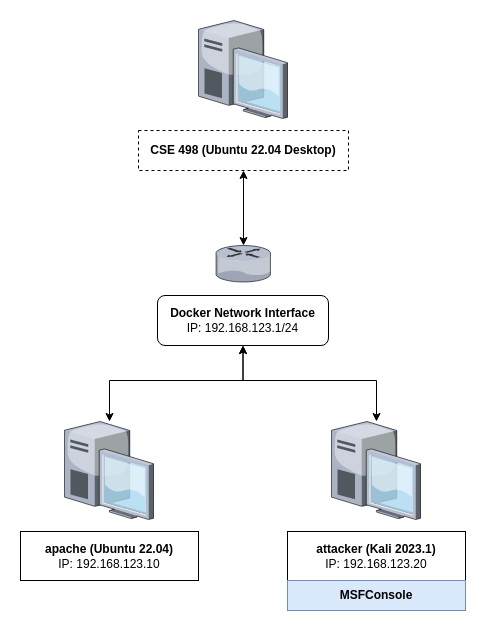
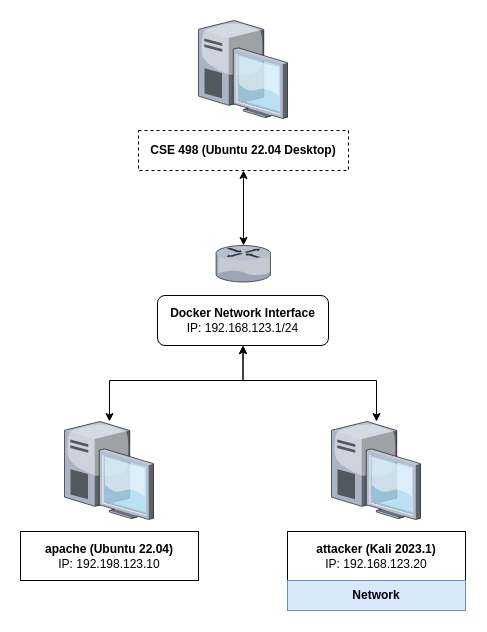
- <mxCell id="3" value="&lt;b&gt;apache (Ubuntu 22.04)&lt;/b&gt;&lt;br&gt;IP: 192.168.123.10" style="rounded=0;whiteSpace=wrap;html=1;" vertex="1" parent="1"><mxGeometry x="20" y="531" width="178" height="49" as="geometry" /></mxCell>
+ <mxCell id="3" value="&lt;b&gt;apache (Ubuntu 22.04)&lt;/b&gt;&lt;br&gt;IP: 192.198.123.10" style="rounded=0;whiteSpace=wrap;html=1;" vertex="1" parent="1"><mxGeometry x="20" y="531" width="178" height="49" as="geometry" /></mxCell>
- <mxCell id="13" value="MSFConsole" style="rounded=0;whiteSpace=wrap;html=1;fillColor=#dae8fc;strokeColor=#6c8ebf;fontStyle=1" vertex="1" parent="1"><mxGeometry x="287" y="580" width="178" height="30" as="geometry" /></mxCell>
+ <mxCell id="13" value="Network" style="rounded=0;whiteSpace=wrap;html=1;fillColor=#dae8fc;strokeColor=#6c8ebf;fontStyle=1" vertex="1" parent="1"><mxGeometry x="287" y="580" width="178" height="30" as="geometry" /></mxCell>
